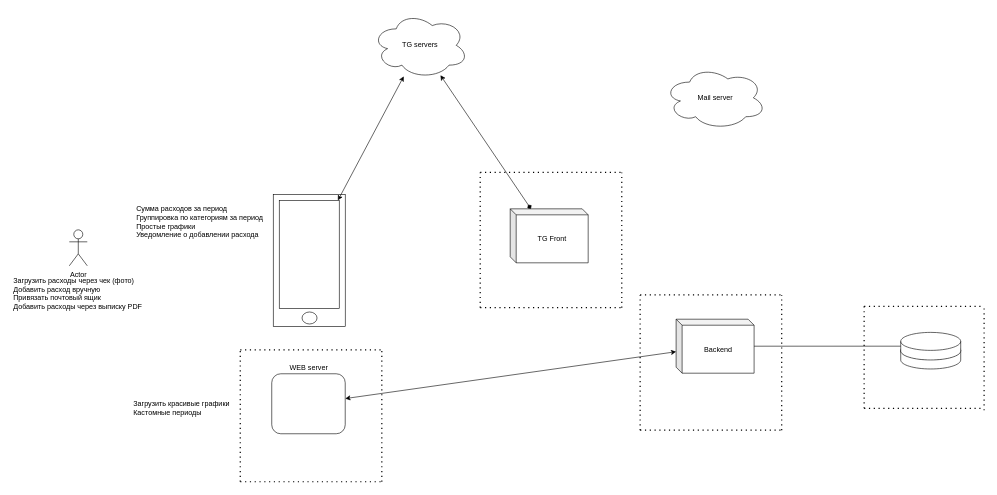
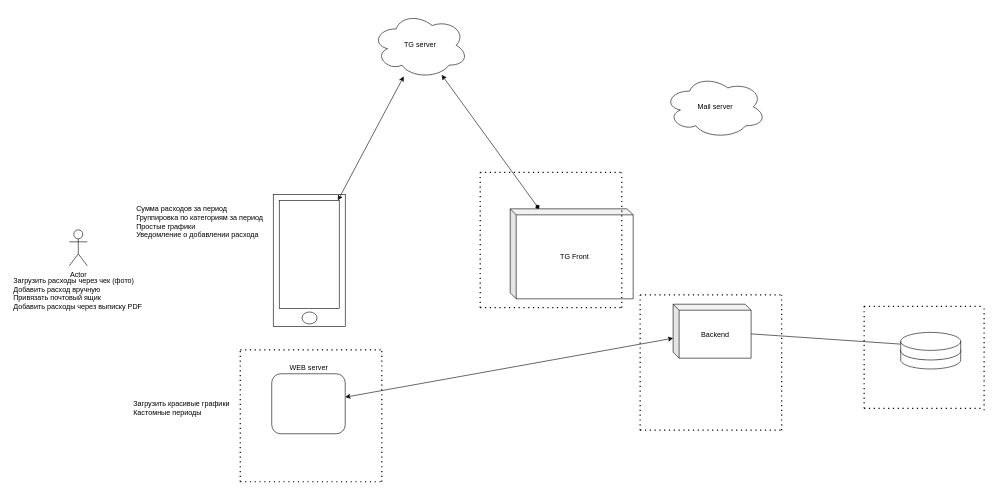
- <mxCell id="6" value="TG servers" style="ellipse;shape=cloud;whiteSpace=wrap;html=1;" parent="1" vertex="1"><mxGeometry x="620" y="20" width="160" height="110" as="geometry" /></mxCell>
+ <mxCell id="6" value="TG server" style="ellipse;shape=cloud;whiteSpace=wrap;html=1;" parent="1" vertex="1"><mxGeometry x="620" y="20" width="160" height="110" as="geometry" /></mxCell>
- <mxCell id="29" value="Mail server" style="ellipse;shape=cloud;whiteSpace=wrap;html=1;" parent="1" vertex="1"><mxGeometry x="1106.6" y="110" width="170" height="105" as="geometry" /></mxCell>
+ <mxCell id="29" value="Mail server" style="ellipse;shape=cloud;whiteSpace=wrap;html=1;" parent="1" vertex="1"><mxGeometry x="1106.6" y="125" width="170" height="105" as="geometry" /></mxCell>
- <mxCell id="27" value="TG Front" style="shape=cube;whiteSpace=wrap;html=1;boundedLbl=1;backgroundOutline=1;darkOpacity=0.05;darkOpacity2=0.1;size=10;" parent="1" vertex="1"><mxGeometry x="850" y="347.54" width="130" height="90" as="geometry" /></mxCell>
+ <mxCell id="27" value="TG Front" style="shape=cube;whiteSpace=wrap;html=1;boundedLbl=1;backgroundOutline=1;darkOpacity=0.05;darkOpacity2=0.1;size=10;" parent="1" vertex="1"><mxGeometry x="850" y="347.54" width="205" height="150" as="geometry" /></mxCell>
- <mxCell id="7" value="Backend" style="shape=cube;whiteSpace=wrap;html=1;boundedLbl=1;backgroundOutline=1;darkOpacity=0.05;darkOpacity2=0.1;size=10;" parent="1" vertex="1"><mxGeometry x="1126.6" y="531.54" width="130" height="90" as="geometry" /></mxCell>
+ <mxCell id="7" value="Backend" style="shape=cube;whiteSpace=wrap;html=1;boundedLbl=1;backgroundOutline=1;darkOpacity=0.05;darkOpacity2=0.1;size=10;" parent="1" vertex="1"><mxGeometry x="1121.6" y="506.54" width="130" height="90" as="geometry" /></mxCell>
